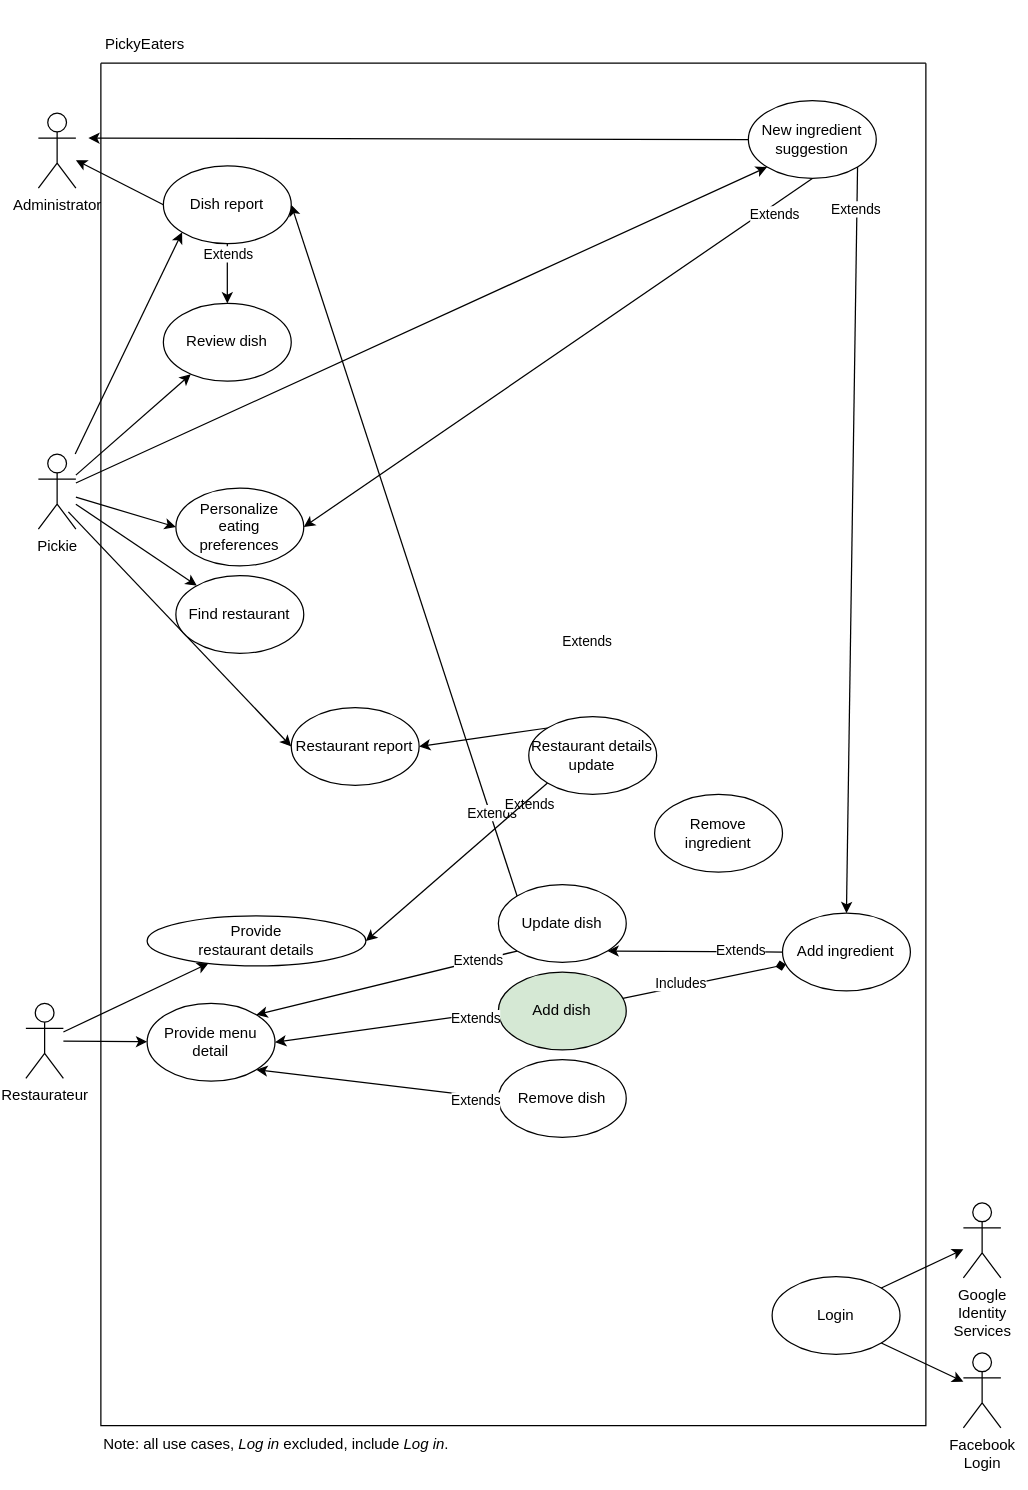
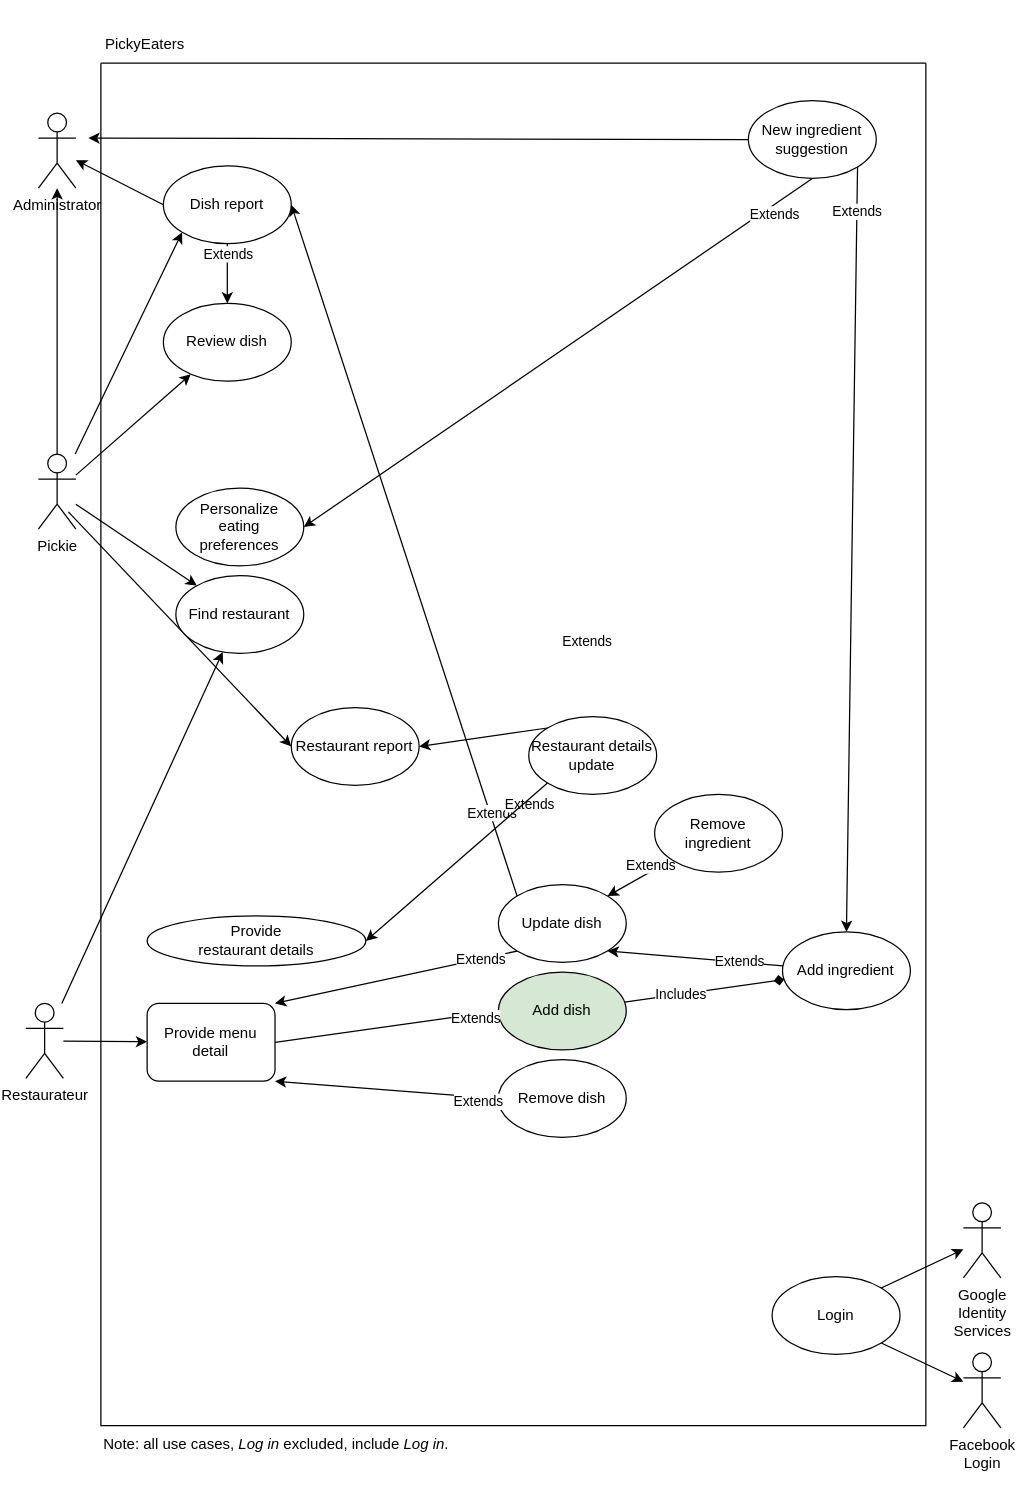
- <mxCell id="42" value="" style="rounded=0;orthogonalLoop=1;jettySize=auto;html=1;entryX=0;entryY=1;entryDx=0;entryDy=0;" edge="1" parent="2" source="43" target="5"><mxGeometry relative="1" as="geometry" /></mxCell>
+ <mxCell id="42" value="" style="rounded=0;orthogonalLoop=1;jettySize=auto;html=1;" edge="1" parent="2" source="43" target="59"><mxGeometry relative="1" as="geometry" /></mxCell>
- <mxCell id="51" style="rounded=0;orthogonalLoop=1;jettySize=auto;html=1;entryX=0;entryY=0.5;entryDx=0;entryDy=0;" parent="2" source="43" target="50" edge="1"><mxGeometry relative="1" as="geometry"><mxPoint x="-40" y="352.89" as="sourcePoint" /><mxPoint x="90" y="254.89" as="targetPoint" /></mxGeometry></mxCell>
+ <mxCell id="17" value="" style="rounded=0;orthogonalLoop=1;jettySize=auto;html=1;entryX=1;entryY=0;entryDx=0;entryDy=0;" parent="2" source="19" target="16" edge="1"><mxGeometry relative="1" as="geometry" /></mxCell>
+ <mxCell id="18" value="Extends" style="edgeLabel;html=1;align=center;verticalAlign=middle;resizable=0;points=[];" parent="17" vertex="1" connectable="0"><mxGeometry x="-0.731" relative="1" as="geometry"><mxPoint x="-10" as="offset" /></mxGeometry></mxCell>
- <mxCell id="22" value="Add ingredient" style="ellipse;whiteSpace=wrap;html=1;movable=1;resizable=1;rotatable=1;deletable=1;editable=1;locked=0;connectable=1;" parent="2" vertex="1"><mxGeometry x="545.305" y="680.003" width="102.308" height="62.222" as="geometry" /></mxCell>
+ <mxCell id="22" value="Add ingredient" style="ellipse;whiteSpace=wrap;html=1;movable=1;resizable=1;rotatable=1;deletable=1;editable=1;locked=0;connectable=1;" parent="2" vertex="1"><mxGeometry x="545.305" y="695.003" width="102.308" height="62.222" as="geometry" /></mxCell>
- <mxCell id="10" value="" style="rounded=0;orthogonalLoop=1;jettySize=auto;html=1;" parent="2" source="11" target="35" edge="1"><mxGeometry relative="1" as="geometry" /></mxCell>
+ <mxCell id="10" value="" style="rounded=0;orthogonalLoop=1;jettySize=auto;html=1;" parent="2" source="11" target="48" edge="1"><mxGeometry relative="1" as="geometry" /></mxCell>
- <mxCell id="33" value="" style="rounded=0;orthogonalLoop=1;jettySize=auto;html=1;exitX=0;exitY=0.5;exitDx=0;exitDy=0;entryX=1;entryY=0.5;entryDx=0;entryDy=0;" parent="2" source="15" target="28" edge="1"><mxGeometry relative="1" as="geometry"><mxPoint x="293" y="657.98" as="sourcePoint" /><mxPoint x="77" y="713.98" as="targetPoint" /></mxGeometry></mxCell>
+ <mxCell id="33" value="" style="rounded=0;orthogonalLoop=1;jettySize=auto;html=1;exitX=0;exitY=0.5;exitDx=0;exitDy=0;entryX=1;entryY=0.5;entryDx=0;entryDy=0;endArrow=none;" parent="2" source="15" target="28" edge="1"><mxGeometry relative="1" as="geometry"><mxPoint x="293" y="657.98" as="sourcePoint" /><mxPoint x="77" y="713.98" as="targetPoint" /></mxGeometry></mxCell>
- <mxCell id="28" value="Provide menu detail" style="ellipse;whiteSpace=wrap;html=1;movable=1;resizable=1;rotatable=1;deletable=1;editable=1;locked=0;connectable=1;" parent="2" vertex="1"><mxGeometry x="37" y="752.21" width="102.308" height="62.222" as="geometry" /></mxCell>
+ <mxCell id="28" value="Provide menu detail" style="whiteSpace=wrap;html=1;movable=1;resizable=1;rotatable=1;deletable=1;editable=1;locked=0;connectable=1;rounded=1;" parent="2" vertex="1"><mxGeometry x="37" y="752.21" width="102.308" height="62.222" as="geometry" /></mxCell>
